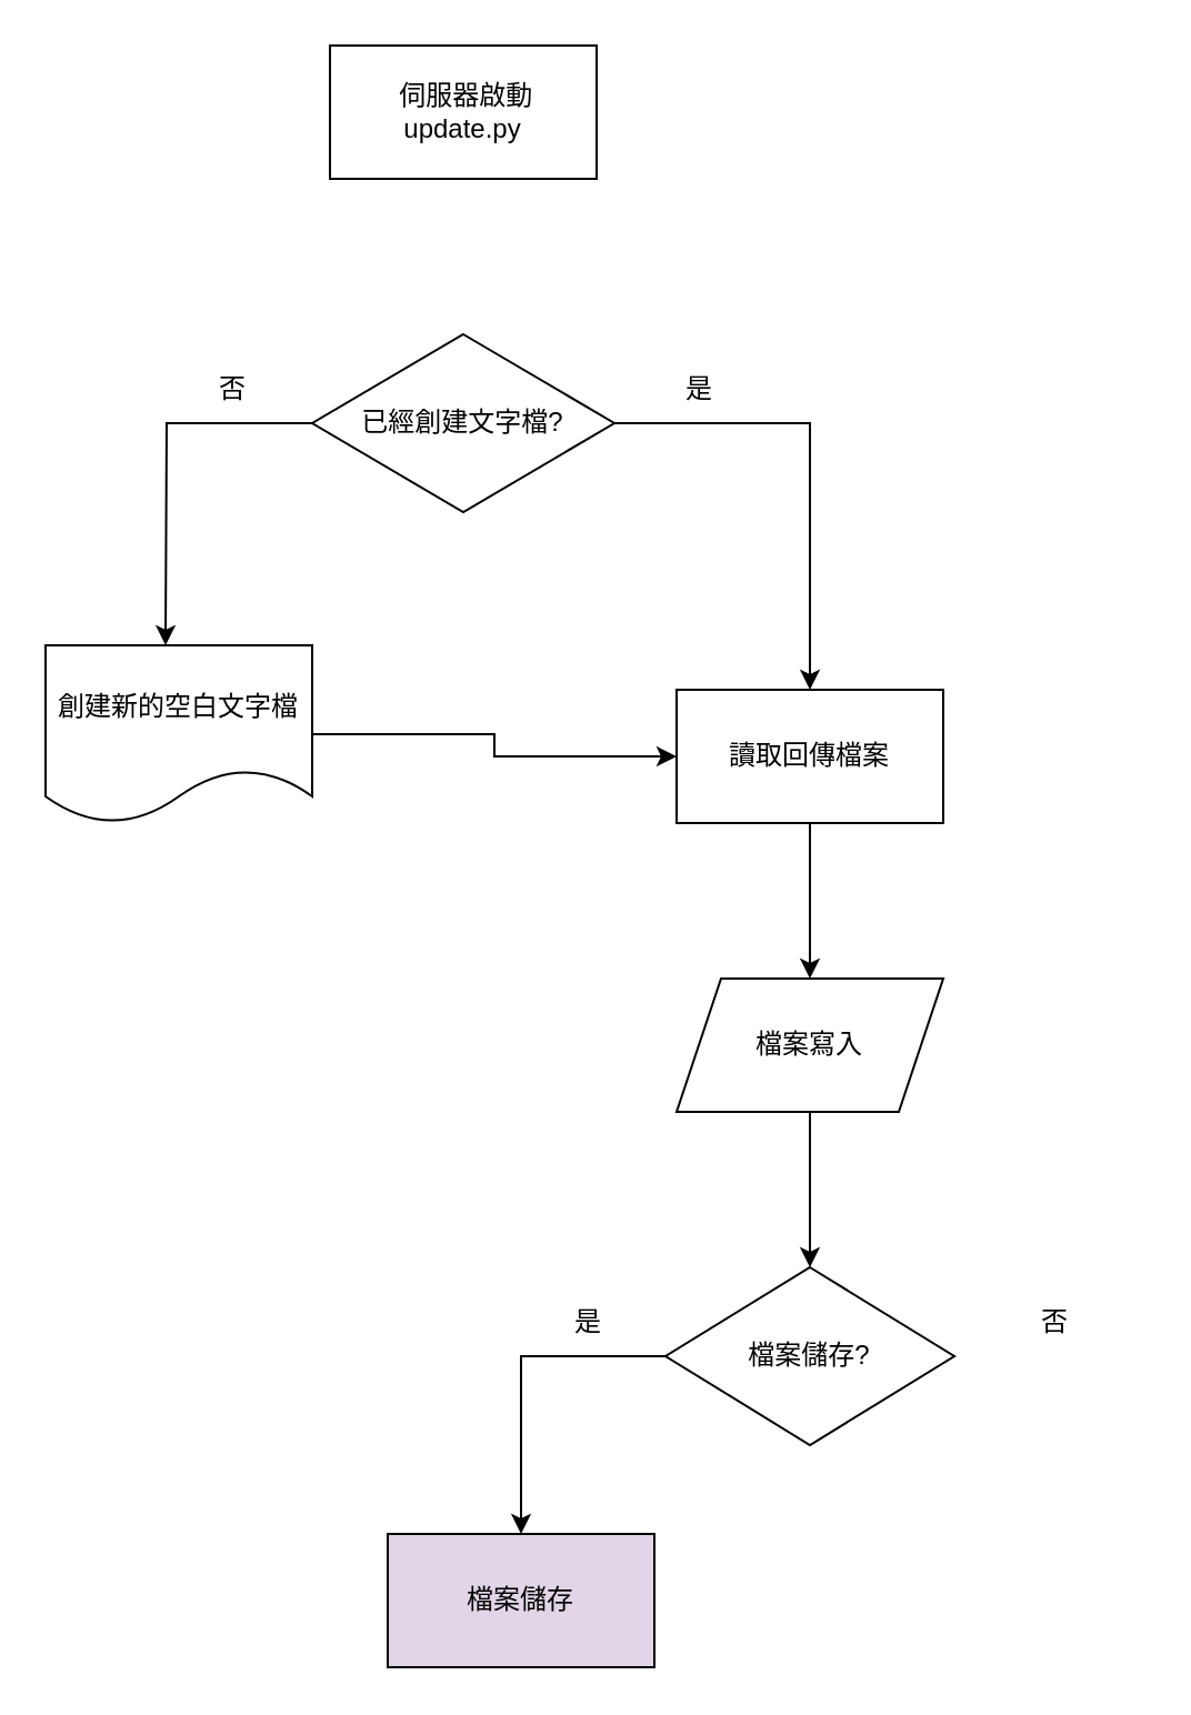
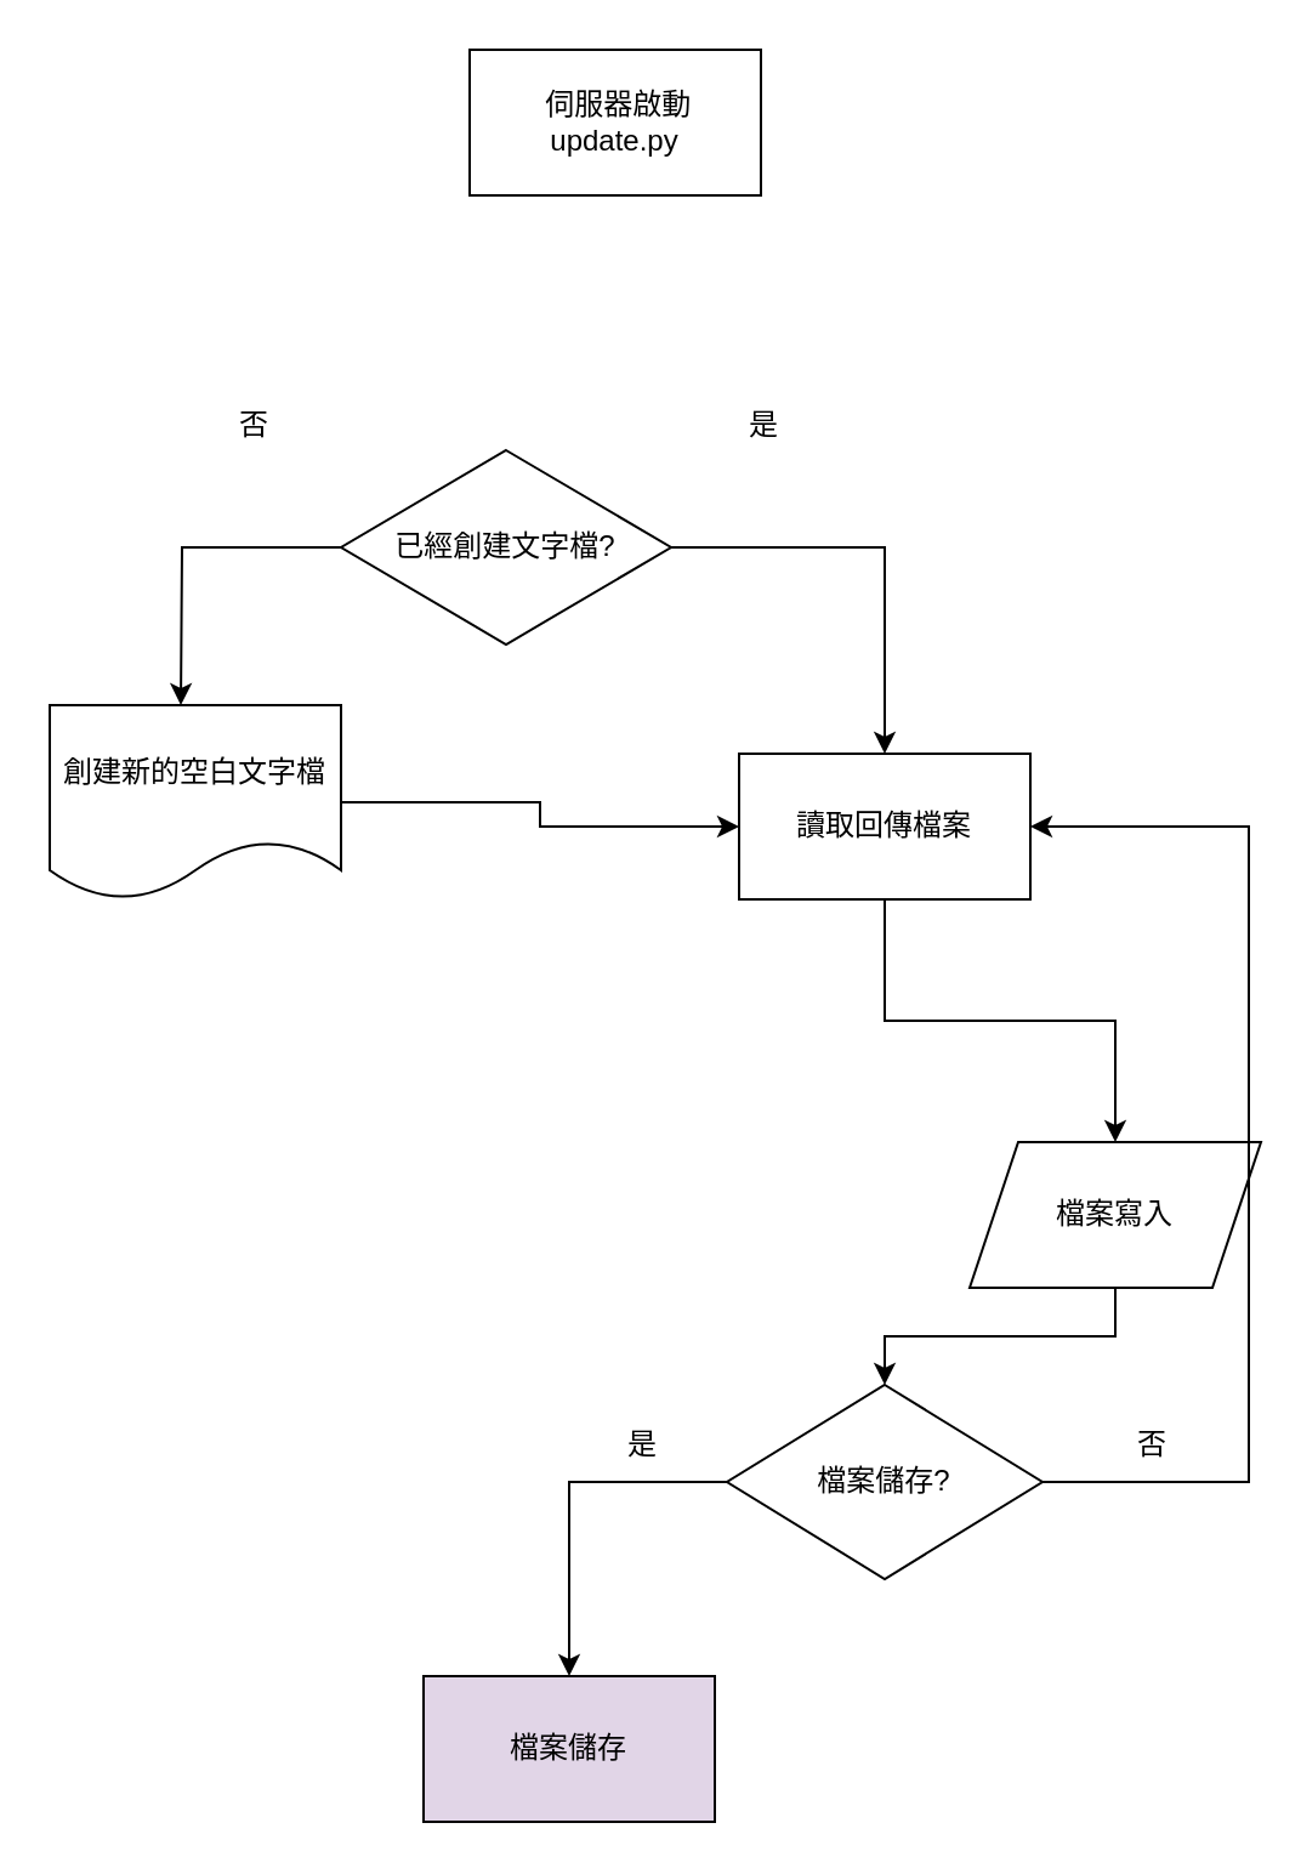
- <mxCell id="2" value="&amp;nbsp;伺服器啟動&lt;div&gt;update.py&lt;/div&gt;" style="rounded=0;whiteSpace=wrap;html=1;" parent="1" vertex="1"><mxGeometry x="148" y="20" width="120" height="60" as="geometry" /></mxCell>
+ <mxCell id="2" value="&amp;nbsp;伺服器啟動&lt;div&gt;update.py&lt;/div&gt;" style="rounded=0;whiteSpace=wrap;html=1;" parent="1" vertex="1"><mxGeometry x="193" y="20" width="120" height="60" as="geometry" /></mxCell>
- <mxCell id="5" value="已經創建文字檔?" style="rhombus;whiteSpace=wrap;html=1;rounded=0;" parent="1" vertex="1"><mxGeometry x="140" y="150" width="136" height="80" as="geometry" /></mxCell>
+ <mxCell id="5" value="已經創建文字檔?" style="rhombus;whiteSpace=wrap;html=1;rounded=0;" parent="1" vertex="1"><mxGeometry x="140" y="185" width="136" height="80" as="geometry" /></mxCell>
- <mxCell id="13" value="檔案寫入" style="shape=parallelogram;perimeter=parallelogramPerimeter;whiteSpace=wrap;html=1;fixedSize=1;" parent="1" vertex="1"><mxGeometry x="304" y="440" width="120" height="60" as="geometry" /></mxCell>
+ <mxCell id="13" value="檔案寫入" style="shape=parallelogram;perimeter=parallelogramPerimeter;whiteSpace=wrap;html=1;fixedSize=1;" parent="1" vertex="1"><mxGeometry x="399" y="470" width="120" height="60" as="geometry" /></mxCell>
+ <mxCell id="15" style="rounded=0;orthogonalLoop=1;jettySize=auto;html=1;edgeStyle=elbowEdgeStyle;" parent="1" source="16" target="10" edge="1"><mxGeometry relative="1" as="geometry"><mxPoint x="564" y="330" as="targetPoint" /><Array as="points"><mxPoint x="514" y="470" /></Array></mxGeometry></mxCell>
